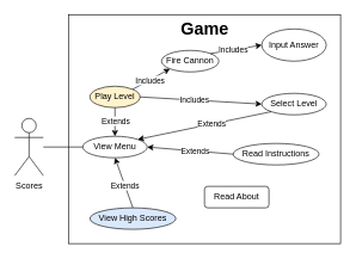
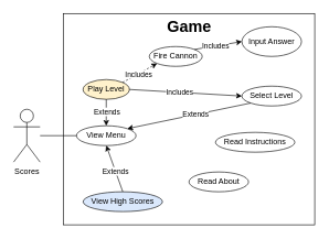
- <mxCell id="21" value="" style="endArrow=classic;html=1;rounded=0;exitX=1;exitY=0;exitDx=0;exitDy=0;entryX=0;entryY=1;entryDx=0;entryDy=0;" edge="1" parent="1" source="12" target="10"><mxGeometry width="50" height="50" relative="1" as="geometry"><mxPoint x="655" y="245" as="sourcePoint" /><mxPoint x="505" y="235" as="targetPoint" /></mxGeometry></mxCell>
+ <mxCell id="21" value="" style="endArrow=classic;html=1;rounded=0;exitX=1;exitY=0;exitDx=0;exitDy=0;entryX=0;entryY=1;entryDx=0;entryDy=0;dashed=1;" edge="1" parent="1" source="12" target="10"><mxGeometry width="50" height="50" relative="1" as="geometry"><mxPoint x="655" y="245" as="sourcePoint" /><mxPoint x="505" y="235" as="targetPoint" /></mxGeometry></mxCell>
- <mxCell id="13" value="" style="endArrow=classic;html=1;rounded=0;exitX=0;exitY=0.5;exitDx=0;exitDy=0;entryX=1;entryY=0.5;entryDx=0;entryDy=0;" edge="1" parent="1" source="7" target="5"><mxGeometry width="50" height="50" relative="1" as="geometry"><mxPoint x="295" y="210" as="sourcePoint" /><mxPoint x="345" y="160" as="targetPoint" /></mxGeometry></mxCell>
- <mxCell id="14" value="&lt;font data-font-src=&quot;https://fonts.googleapis.com/css?family=Ariel&quot; face=&quot;Arial&quot;&gt;Extends&lt;/font&gt;" style="edgeLabel;html=1;align=center;verticalAlign=middle;resizable=0;points=[];" connectable="0" vertex="1" parent="13"><mxGeometry x="-0.106" relative="1" as="geometry"><mxPoint as="offset" /></mxGeometry></mxCell>
- <mxCell id="11" value="&lt;font face=&quot;Arial&quot;&gt;Read About&lt;/font&gt;" style="whiteSpace=wrap;html=1;rounded=1;" vertex="1" parent="1"><mxGeometry x="285" y="260" width="90" height="30" as="geometry" /></mxCell>
+ <mxCell id="11" value="&lt;font face=&quot;Arial&quot;&gt;Read About&lt;/font&gt;" style="ellipse;whiteSpace=wrap;html=1;" vertex="1" parent="1"><mxGeometry x="285" y="260" width="90" height="30" as="geometry" /></mxCell>
